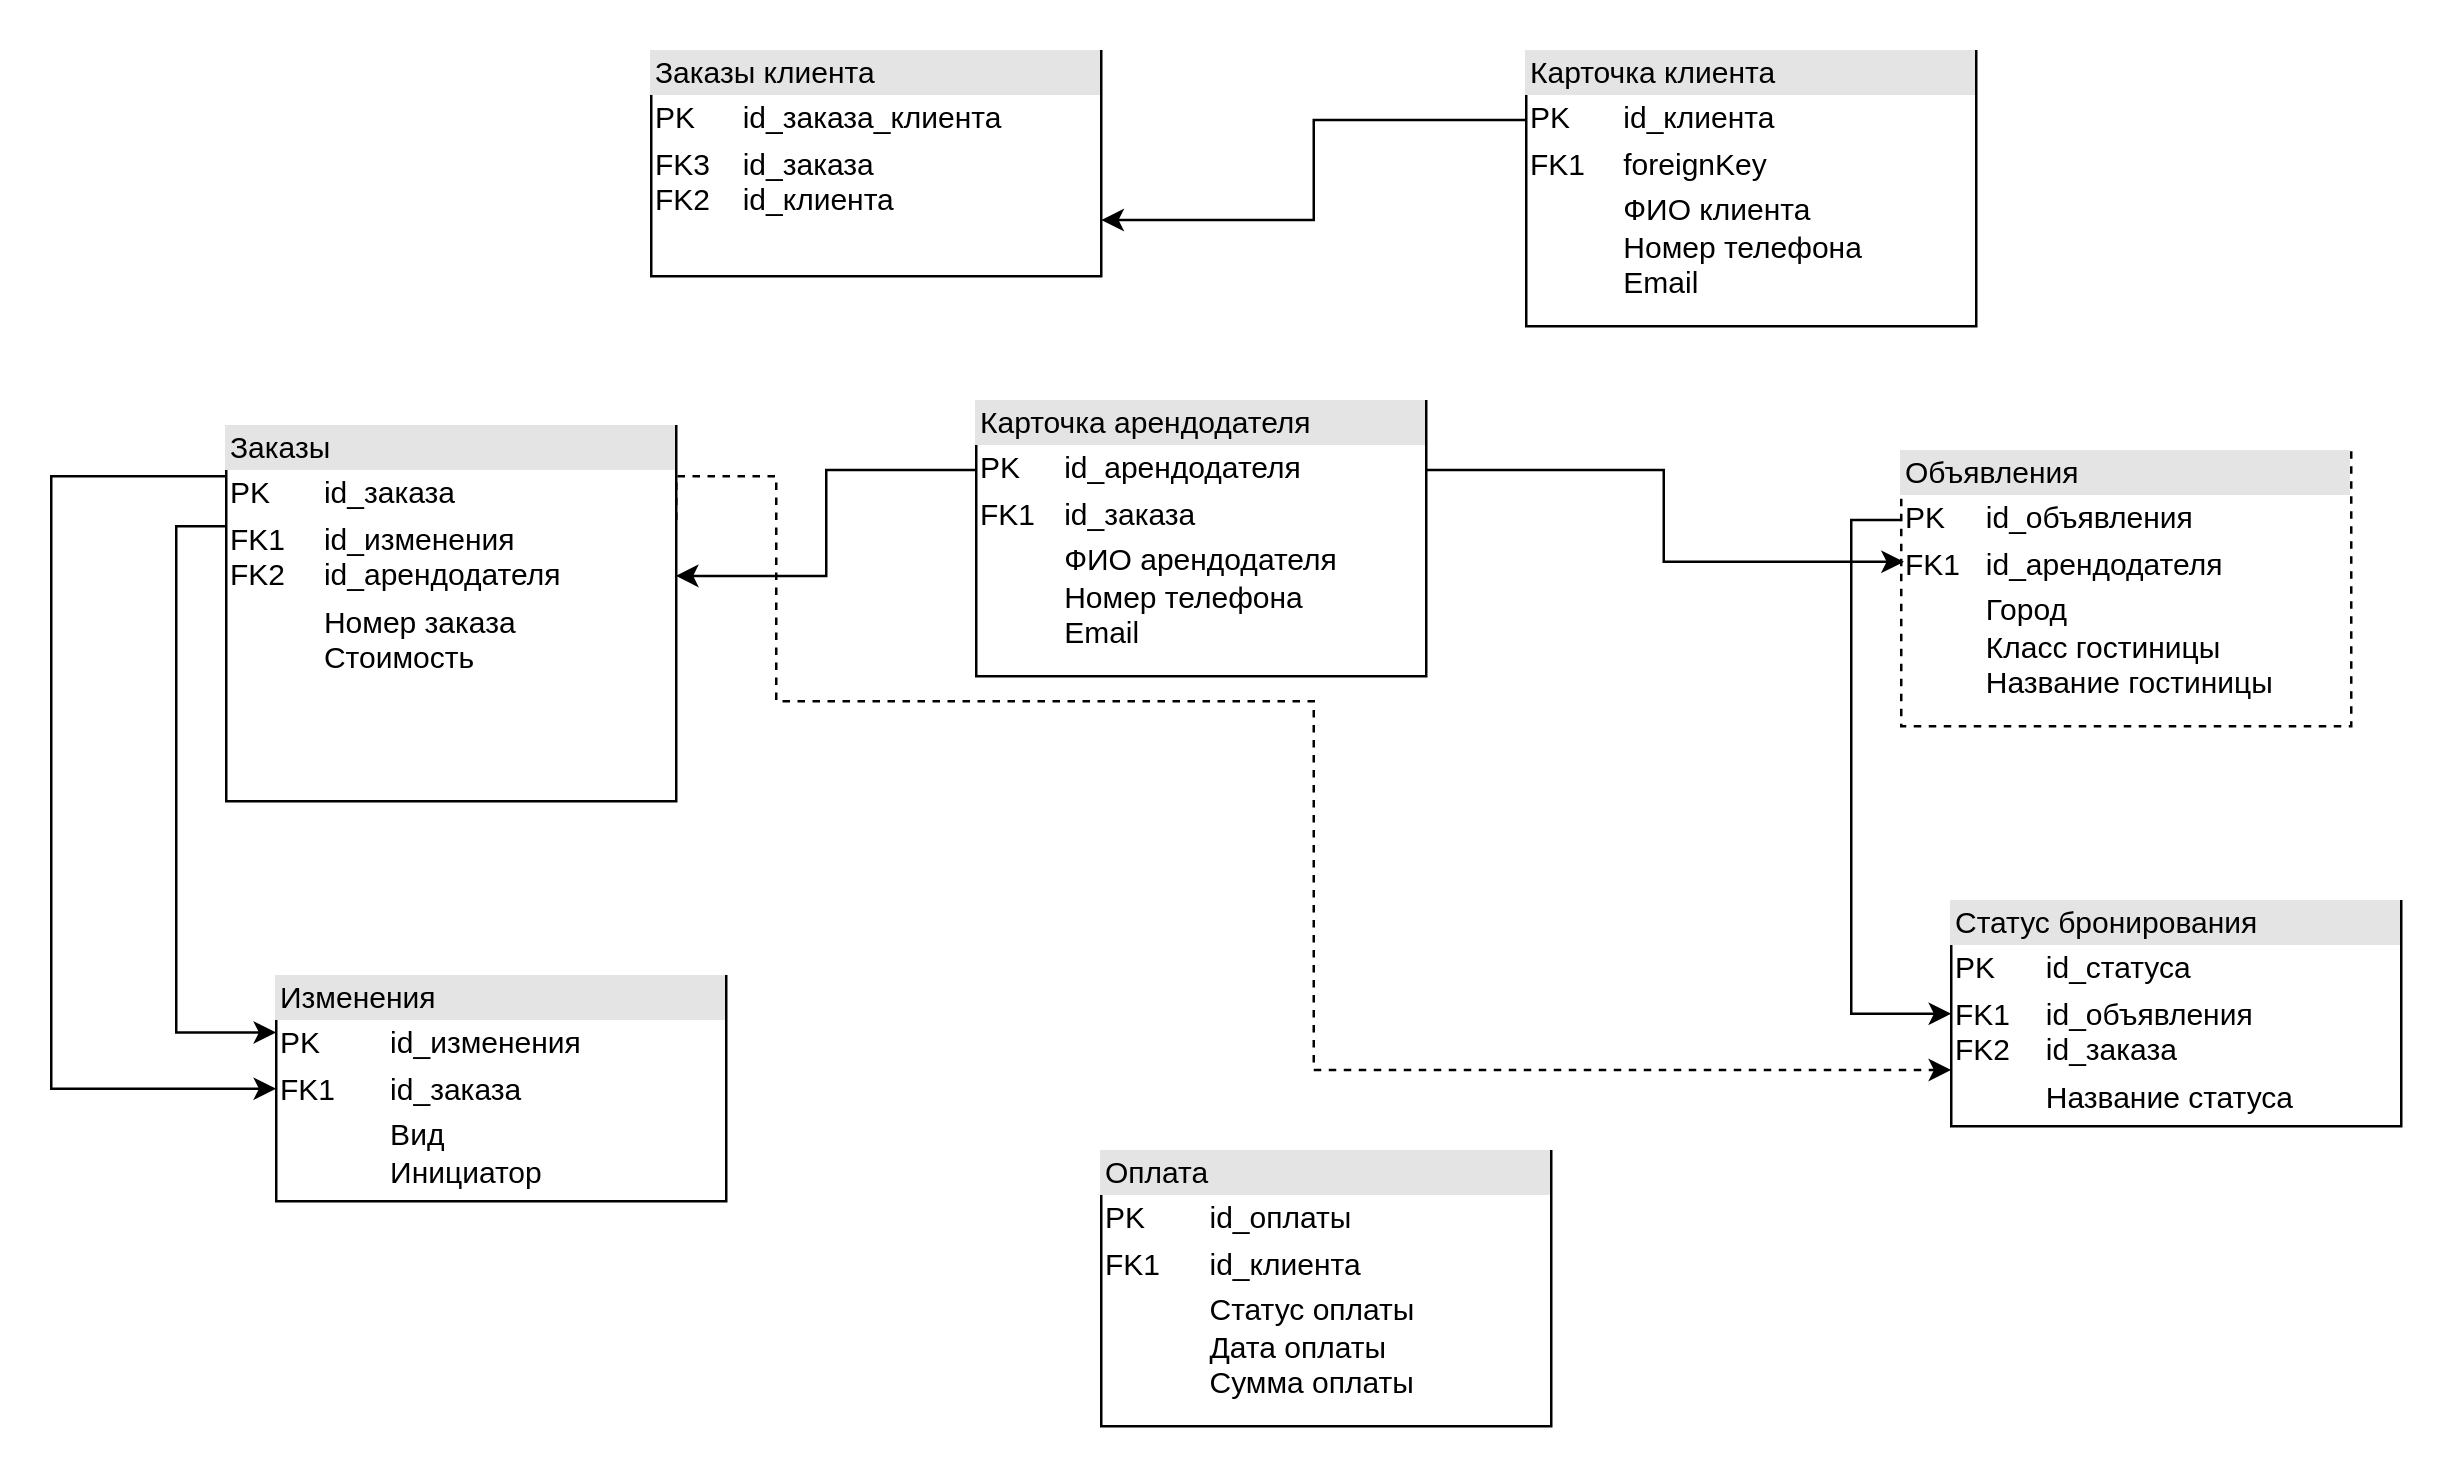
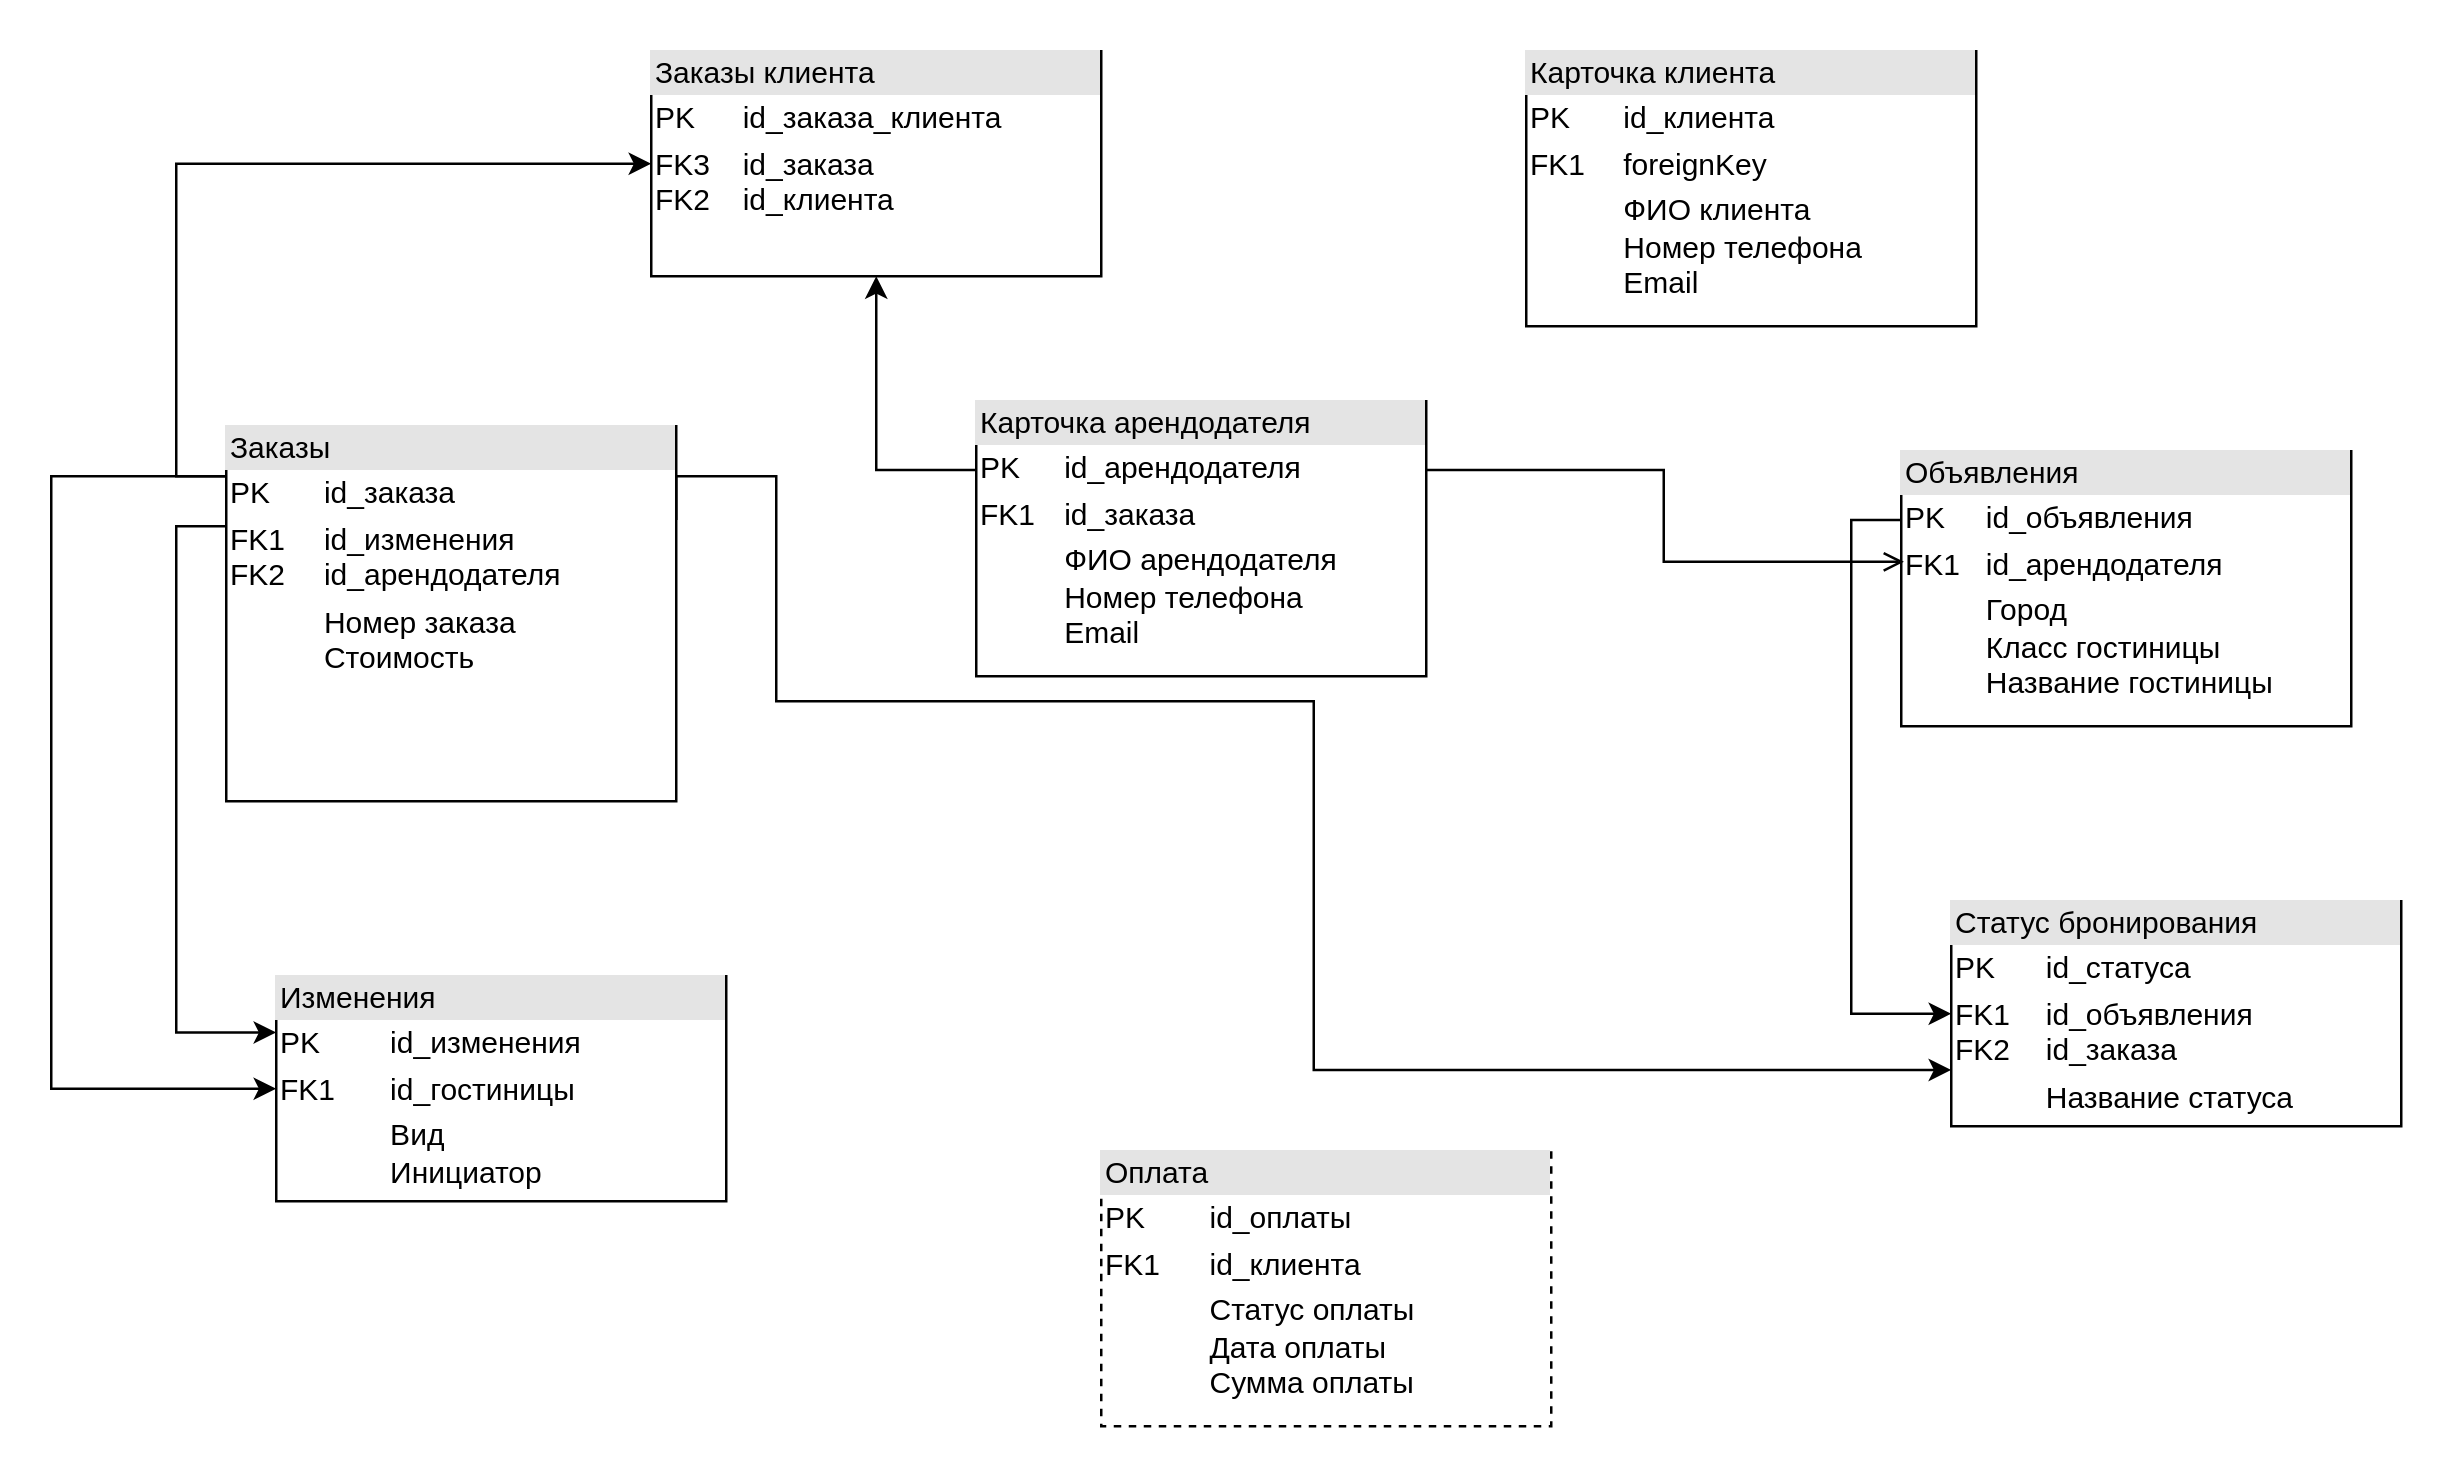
- <mxCell id="12" style="edgeStyle=orthogonalEdgeStyle;rounded=0;orthogonalLoop=1;jettySize=auto;html=1;exitX=0;exitY=0.25;exitDx=0;exitDy=0;entryX=1;entryY=0.75;entryDx=0;entryDy=0;" edge="1" parent="1" source="13" target="14"><mxGeometry relative="1" as="geometry" /></mxCell>
+ <mxCell id="3" style="edgeStyle=orthogonalEdgeStyle;rounded=0;orthogonalLoop=1;jettySize=auto;html=1;exitX=0;exitY=0.25;exitDx=0;exitDy=0;entryX=0;entryY=0.5;entryDx=0;entryDy=0;" edge="1" parent="1" source="6" target="14"><mxGeometry relative="1" as="geometry"><Array as="points"><mxPoint x="90" y="190" /><mxPoint y="190" x="70" /><mxPoint y="65" x="70" /></Array></mxGeometry></mxCell>
- <mxCell id="16" style="edgeStyle=orthogonalEdgeStyle;rounded=0;orthogonalLoop=1;jettySize=auto;html=1;exitX=0;exitY=0.25;exitDx=0;exitDy=0;entryX=0.999;entryY=0.399;entryDx=0;entryDy=0;entryPerimeter=0;" edge="1" parent="1" source="15" target="6"><mxGeometry relative="1" as="geometry" /></mxCell>
+ <mxCell id="16" style="edgeStyle=orthogonalEdgeStyle;rounded=0;orthogonalLoop=1;jettySize=auto;html=1;exitX=0;exitY=0.25;exitDx=0;exitDy=0;" edge="1" parent="1" source="15" target="14"><mxGeometry relative="1" as="geometry" /></mxCell>
- <mxCell id="17" style="edgeStyle=orthogonalEdgeStyle;rounded=0;orthogonalLoop=1;jettySize=auto;html=1;exitX=1;exitY=0.25;exitDx=0;exitDy=0;entryX=0.006;entryY=0.402;entryDx=0;entryDy=0;entryPerimeter=0;" edge="1" parent="1" source="15" target="11"><mxGeometry relative="1" as="geometry" /></mxCell>
+ <mxCell id="17" style="edgeStyle=orthogonalEdgeStyle;rounded=0;orthogonalLoop=1;jettySize=auto;html=1;exitX=1;exitY=0.25;exitDx=0;exitDy=0;entryX=0.006;entryY=0.402;entryDx=0;entryDy=0;entryPerimeter=0;endArrow=open;" edge="1" parent="1" source="15" target="11"><mxGeometry relative="1" as="geometry" /></mxCell>
- <mxCell id="11" value="&lt;div style=&quot;box-sizing:border-box;width:100%;background:#e4e4e4;padding:2px;&quot;&gt;Объявления&lt;/div&gt;&lt;table style=&quot;width:100%;font-size:1em;&quot; cellpadding=&quot;2&quot; cellspacing=&quot;0&quot;&gt;&lt;tbody&gt;&lt;tr&gt;&lt;td&gt;PK&lt;/td&gt;&lt;td&gt;id_объявления&lt;/td&gt;&lt;/tr&gt;&lt;tr&gt;&lt;td&gt;FK1&lt;/td&gt;&lt;td&gt;id_арендодателя&lt;/td&gt;&lt;/tr&gt;&lt;tr&gt;&lt;td&gt;&lt;/td&gt;&lt;td&gt;Город&lt;br&gt;Класс гостиницы&lt;br&gt;Название гостиницы&lt;br&gt;&lt;br&gt;&lt;/td&gt;&lt;/tr&gt;&lt;/tbody&gt;&lt;/table&gt;" style="verticalAlign=top;align=left;overflow=fill;html=1;whiteSpace=wrap;dashed=1;" vertex="1" parent="1"><mxGeometry x="760" y="180" width="180" height="110" as="geometry" /></mxCell>
+ <mxCell id="11" value="&lt;div style=&quot;box-sizing:border-box;width:100%;background:#e4e4e4;padding:2px;&quot;&gt;Объявления&lt;/div&gt;&lt;table style=&quot;width:100%;font-size:1em;&quot; cellpadding=&quot;2&quot; cellspacing=&quot;0&quot;&gt;&lt;tbody&gt;&lt;tr&gt;&lt;td&gt;PK&lt;/td&gt;&lt;td&gt;id_объявления&lt;/td&gt;&lt;/tr&gt;&lt;tr&gt;&lt;td&gt;FK1&lt;/td&gt;&lt;td&gt;id_арендодателя&lt;/td&gt;&lt;/tr&gt;&lt;tr&gt;&lt;td&gt;&lt;/td&gt;&lt;td&gt;Город&lt;br&gt;Класс гостиницы&lt;br&gt;Название гостиницы&lt;br&gt;&lt;br&gt;&lt;/td&gt;&lt;/tr&gt;&lt;/tbody&gt;&lt;/table&gt;" style="verticalAlign=top;align=left;overflow=fill;html=1;whiteSpace=wrap;" vertex="1" parent="1"><mxGeometry x="760" y="180" width="180" height="110" as="geometry" /></mxCell>
- <mxCell id="5" style="edgeStyle=orthogonalEdgeStyle;rounded=0;orthogonalLoop=1;jettySize=auto;html=1;exitX=1;exitY=0.25;exitDx=0;exitDy=0;entryX=0;entryY=0.75;entryDx=0;entryDy=0;dashed=1;" edge="1" parent="1" source="6" target="8"><mxGeometry relative="1" as="geometry"><Array as="points"><mxPoint x="270" y="190" /><mxPoint x="310" y="190" /><mxPoint x="310" y="280" /><mxPoint x="525" y="280" /><mxPoint x="525" y="428" /></Array></mxGeometry></mxCell>
+ <mxCell id="5" style="edgeStyle=orthogonalEdgeStyle;rounded=0;orthogonalLoop=1;jettySize=auto;html=1;exitX=1;exitY=0.25;exitDx=0;exitDy=0;entryX=0;entryY=0.75;entryDx=0;entryDy=0;" edge="1" parent="1" source="6" target="8"><mxGeometry relative="1" as="geometry"><Array as="points"><mxPoint x="270" y="190" /><mxPoint x="310" y="190" /><mxPoint x="310" y="280" /><mxPoint x="525" y="280" /><mxPoint x="525" y="428" /></Array></mxGeometry></mxCell>
- <mxCell id="9" value="&lt;div style=&quot;box-sizing:border-box;width:100%;background:#e4e4e4;padding:2px;&quot;&gt;Изменения&lt;/div&gt;&lt;table style=&quot;width:100%;font-size:1em;&quot; cellpadding=&quot;2&quot; cellspacing=&quot;0&quot;&gt;&lt;tbody&gt;&lt;tr&gt;&lt;td&gt;PK&lt;/td&gt;&lt;td&gt;id_изменения&lt;/td&gt;&lt;/tr&gt;&lt;tr&gt;&lt;td&gt;FK1&lt;/td&gt;&lt;td&gt;id_заказа&lt;/td&gt;&lt;/tr&gt;&lt;tr&gt;&lt;td&gt;&lt;/td&gt;&lt;td&gt;Вид&lt;br&gt;Инициатор&lt;/td&gt;&lt;/tr&gt;&lt;/tbody&gt;&lt;/table&gt;" style="verticalAlign=top;align=left;overflow=fill;html=1;whiteSpace=wrap;" vertex="1" parent="1"><mxGeometry x="110" y="390" width="180" height="90" as="geometry" /></mxCell>
+ <mxCell id="9" value="&lt;div style=&quot;box-sizing:border-box;width:100%;background:#e4e4e4;padding:2px;&quot;&gt;Изменения&lt;/div&gt;&lt;table style=&quot;width:100%;font-size:1em;&quot; cellpadding=&quot;2&quot; cellspacing=&quot;0&quot;&gt;&lt;tbody&gt;&lt;tr&gt;&lt;td&gt;PK&lt;/td&gt;&lt;td&gt;id_изменения&lt;/td&gt;&lt;/tr&gt;&lt;tr&gt;&lt;td&gt;FK1&lt;/td&gt;&lt;td&gt;id_гостиницы&lt;/td&gt;&lt;/tr&gt;&lt;tr&gt;&lt;td&gt;&lt;/td&gt;&lt;td&gt;Вид&lt;br&gt;Инициатор&lt;/td&gt;&lt;/tr&gt;&lt;/tbody&gt;&lt;/table&gt;" style="verticalAlign=top;align=left;overflow=fill;html=1;whiteSpace=wrap;" vertex="1" parent="1"><mxGeometry x="110" y="390" width="180" height="90" as="geometry" /></mxCell>
- <mxCell id="7" value="&lt;div style=&quot;box-sizing:border-box;width:100%;background:#e4e4e4;padding:2px;&quot;&gt;Оплата&lt;/div&gt;&lt;table style=&quot;width:100%;font-size:1em;&quot; cellpadding=&quot;2&quot; cellspacing=&quot;0&quot;&gt;&lt;tbody&gt;&lt;tr&gt;&lt;td&gt;PK&lt;/td&gt;&lt;td&gt;id_оплаты&lt;/td&gt;&lt;/tr&gt;&lt;tr&gt;&lt;td&gt;FK1&lt;/td&gt;&lt;td&gt;id_клиента&lt;/td&gt;&lt;/tr&gt;&lt;tr&gt;&lt;td&gt;&lt;/td&gt;&lt;td&gt;Статус оплаты&lt;br&gt;Дата оплаты&lt;br&gt;Сумма оплаты&lt;/td&gt;&lt;/tr&gt;&lt;/tbody&gt;&lt;/table&gt;" style="verticalAlign=top;align=left;overflow=fill;html=1;whiteSpace=wrap;" vertex="1" parent="1"><mxGeometry x="440" y="460" width="180" height="110" as="geometry" /></mxCell>
+ <mxCell id="7" value="&lt;div style=&quot;box-sizing:border-box;width:100%;background:#e4e4e4;padding:2px;&quot;&gt;Оплата&lt;/div&gt;&lt;table style=&quot;width:100%;font-size:1em;&quot; cellpadding=&quot;2&quot; cellspacing=&quot;0&quot;&gt;&lt;tbody&gt;&lt;tr&gt;&lt;td&gt;PK&lt;/td&gt;&lt;td&gt;id_оплаты&lt;/td&gt;&lt;/tr&gt;&lt;tr&gt;&lt;td&gt;FK1&lt;/td&gt;&lt;td&gt;id_клиента&lt;/td&gt;&lt;/tr&gt;&lt;tr&gt;&lt;td&gt;&lt;/td&gt;&lt;td&gt;Статус оплаты&lt;br&gt;Дата оплаты&lt;br&gt;Сумма оплаты&lt;/td&gt;&lt;/tr&gt;&lt;/tbody&gt;&lt;/table&gt;" style="verticalAlign=top;align=left;overflow=fill;html=1;whiteSpace=wrap;dashed=1;" vertex="1" parent="1"><mxGeometry x="440" y="460" width="180" height="110" as="geometry" /></mxCell>
